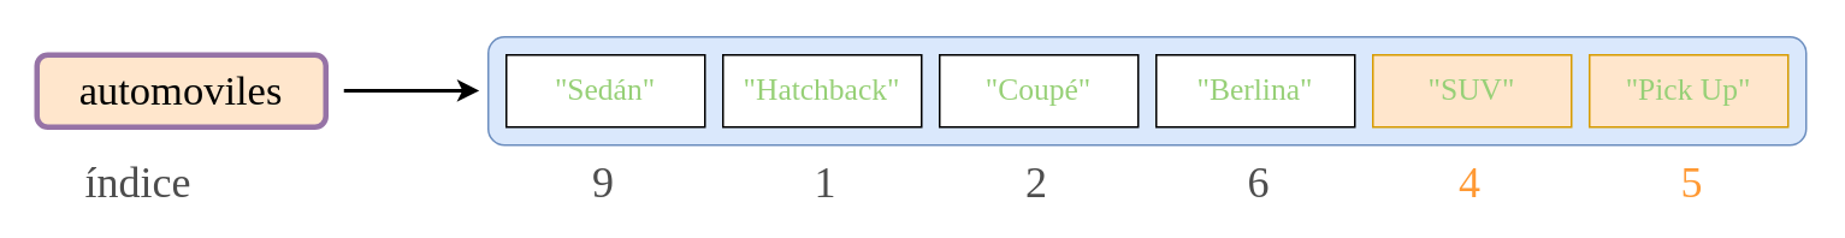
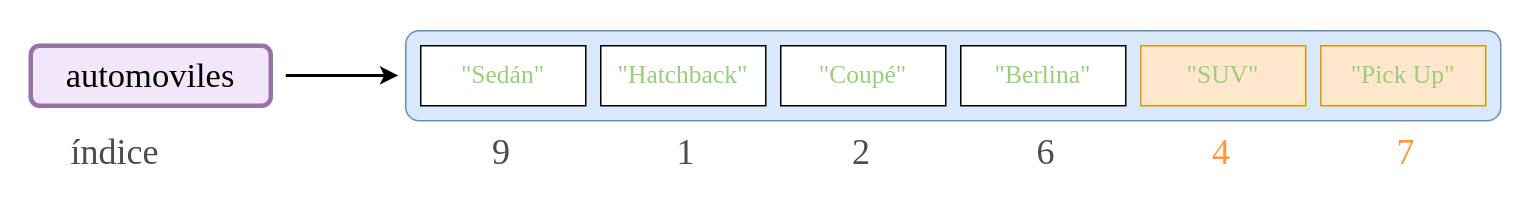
- <mxCell id="4" value="&lt;span style=&quot;font-size: 23px&quot;&gt;automoviles&lt;/span&gt;" style="rounded=1;whiteSpace=wrap;html=1;fontFamily=Cascadia Code;fontSource=https%3A%2F%2Ffonts.googleapis.com%2Fcss%3Ffamily%3DCascadia%2BCode;strokeColor=#9673a6;strokeWidth=3;fillColor=#ffe6cc;" parent="1" vertex="1"><mxGeometry x="20" y="30" width="160" height="40" as="geometry" /></mxCell>
+ <mxCell id="4" value="&lt;span style=&quot;font-size: 23px&quot;&gt;automoviles&lt;/span&gt;" style="rounded=1;whiteSpace=wrap;html=1;fontFamily=Cascadia Code;fontSource=https%3A%2F%2Ffonts.googleapis.com%2Fcss%3Ffamily%3DCascadia%2BCode;strokeColor=#9673a6;strokeWidth=3;fillColor=#F3E6FA;" parent="1" vertex="1"><mxGeometry x="20" y="30" width="160" height="40" as="geometry" /></mxCell>
- <mxCell id="16" value="&lt;div style=&quot;text-align: center&quot;&gt;&lt;font face=&quot;cascadia code&quot;&gt;&lt;span style=&quot;font-size: 24px&quot;&gt;5&lt;/span&gt;&lt;/font&gt;&lt;/div&gt;" style="text;whiteSpace=wrap;html=1;fontColor=#FF9933;" parent="1" vertex="1"><mxGeometry x="928.75" y="80" width="15" height="30" as="geometry" /></mxCell>
+ <mxCell id="16" value="&lt;div style=&quot;text-align: center&quot;&gt;&lt;font face=&quot;cascadia code&quot;&gt;&lt;span style=&quot;font-size: 24px&quot;&gt;7&lt;/span&gt;&lt;/font&gt;&lt;/div&gt;" style="text;whiteSpace=wrap;html=1;fontColor=#FF9933;" parent="1" vertex="1"><mxGeometry x="928.75" y="80" width="15" height="30" as="geometry" /></mxCell>
